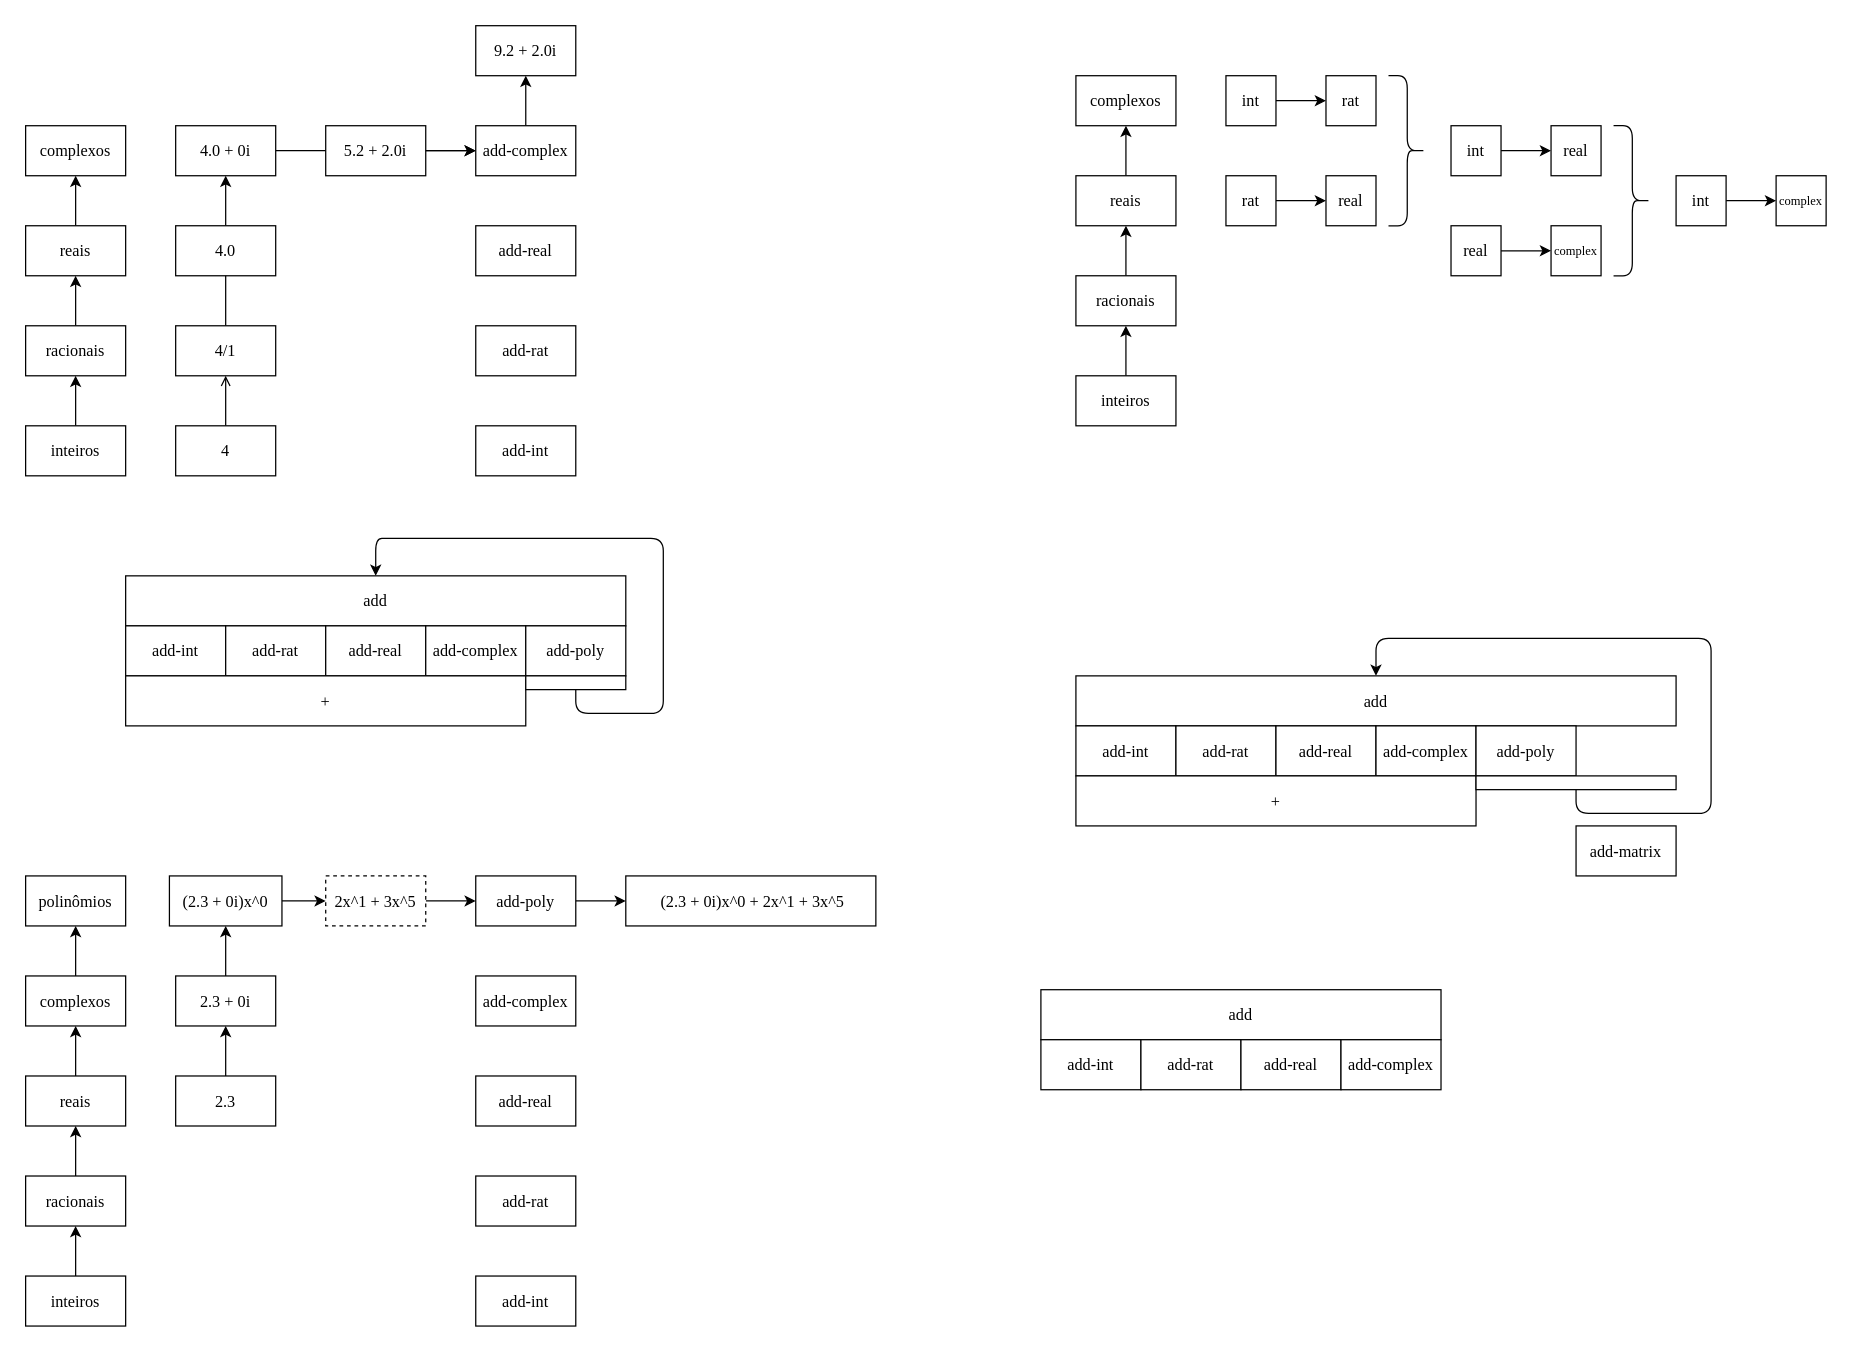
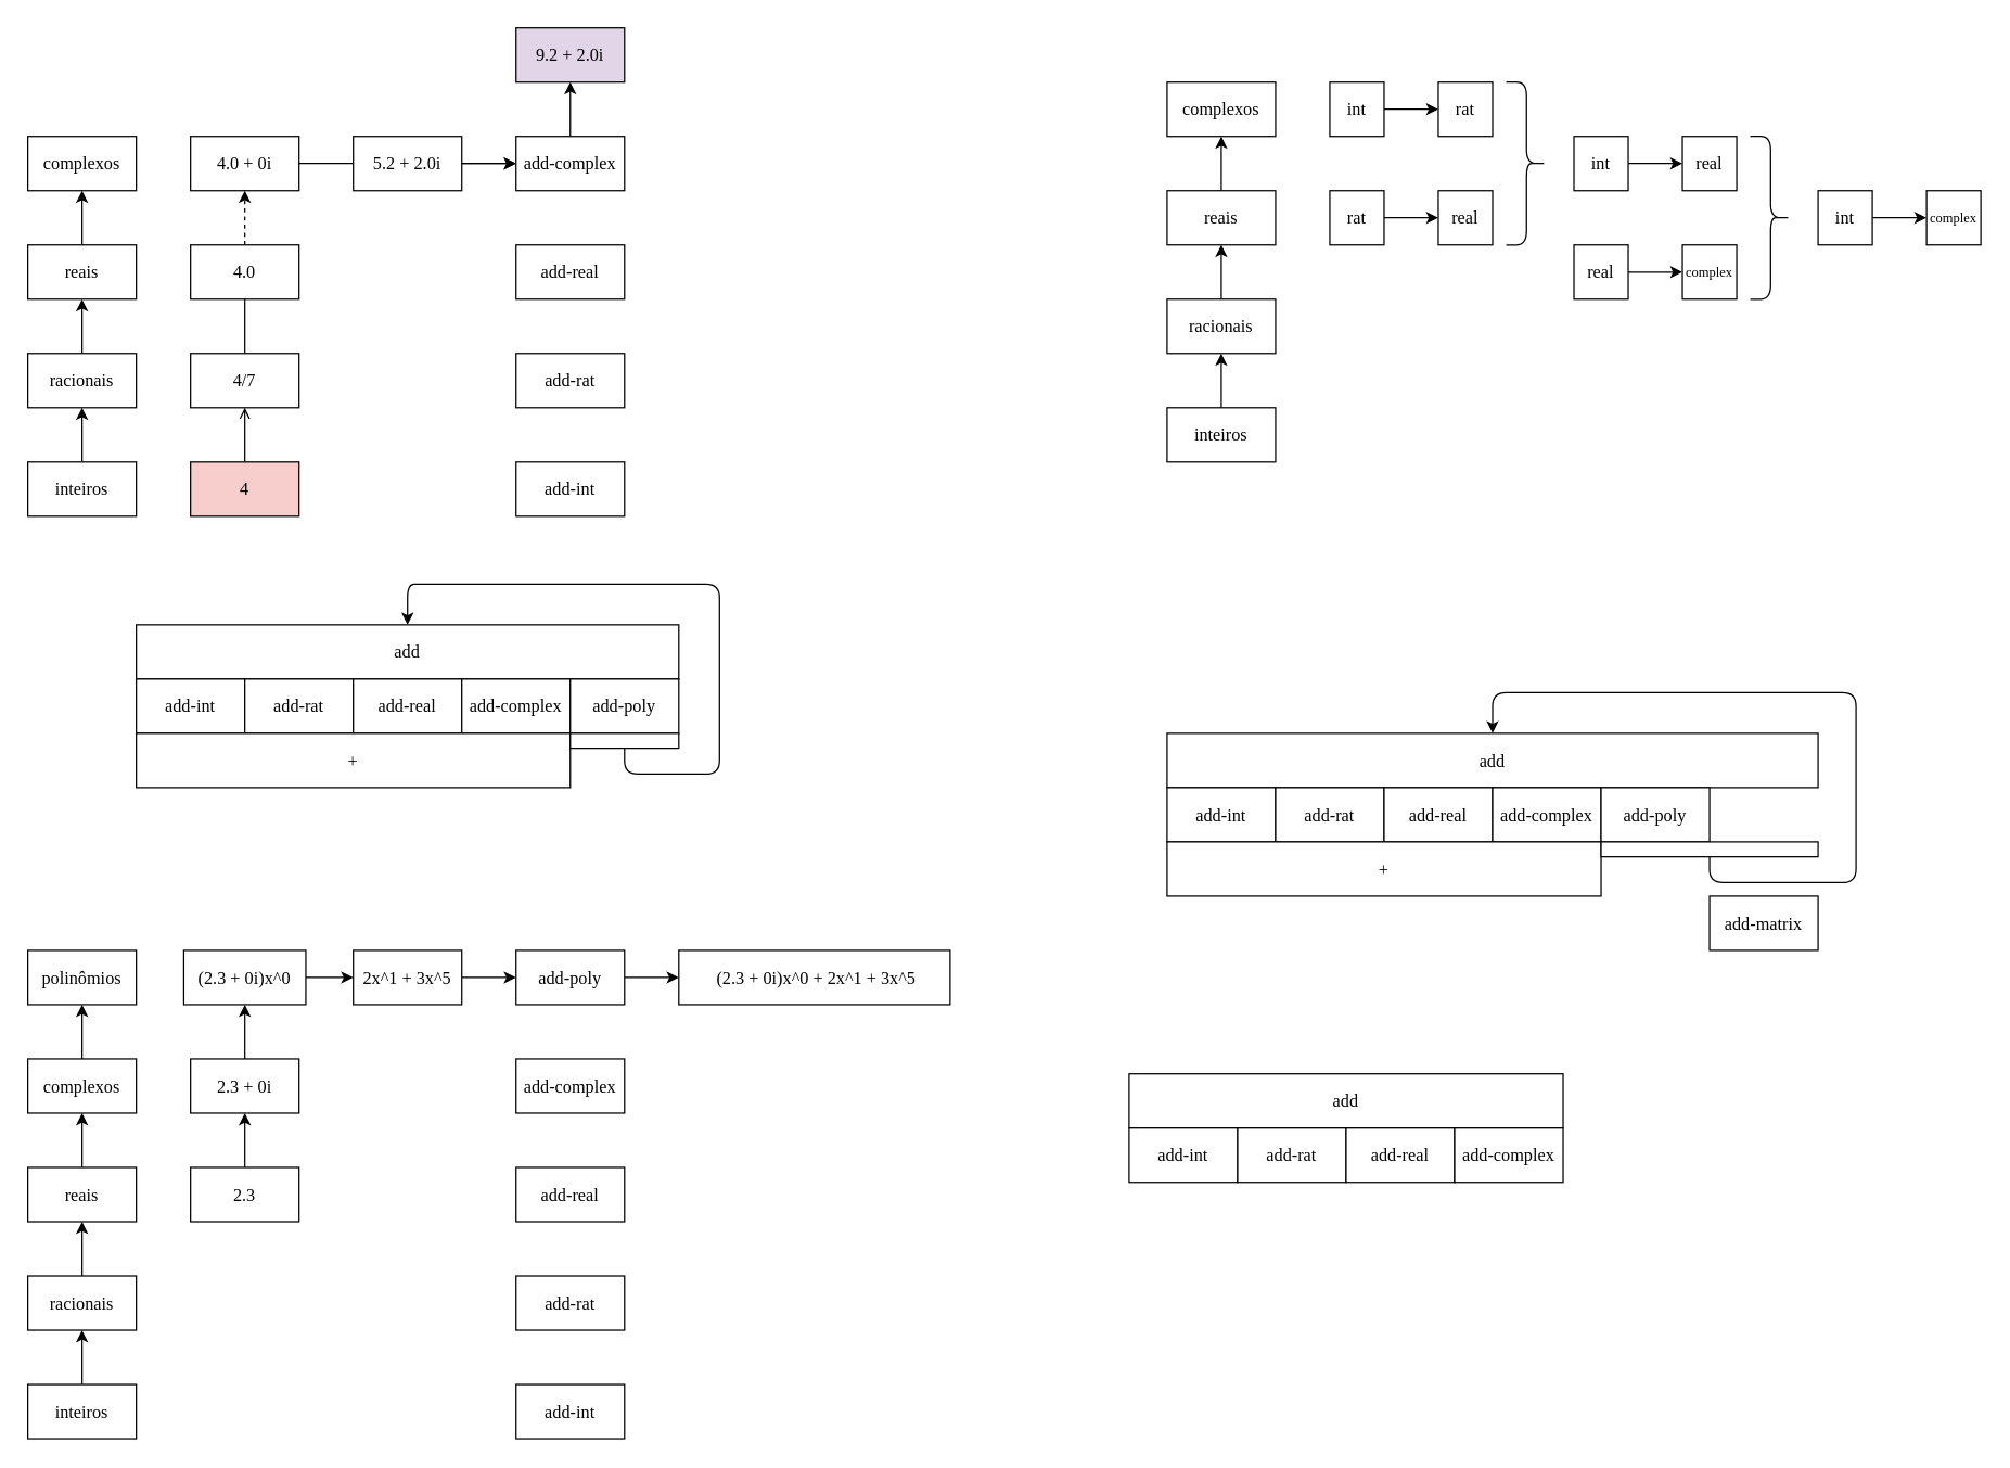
- <mxCell id="19" value="9.2 + 2.0i" style="rounded=0;whiteSpace=wrap;html=1;fontFamily=Tahoma;fontSize=13;fontStyle=0" parent="1" vertex="1"><mxGeometry x="380" y="20" width="80" height="40" as="geometry" /></mxCell>
+ <mxCell id="19" value="9.2 + 2.0i" style="rounded=0;whiteSpace=wrap;html=1;fontFamily=Tahoma;fontSize=13;fontStyle=0;fillColor=#e1d5e7;" parent="1" vertex="1"><mxGeometry x="380" y="20" width="80" height="40" as="geometry" /></mxCell>
- <mxCell id="4" style="edgeStyle=none;html=1;entryX=0.5;entryY=1;entryDx=0;entryDy=0;fontFamily=Tahoma;fontSize=13;fontStyle=0" parent="1" source="5" target="3" edge="1"><mxGeometry relative="1" as="geometry" /></mxCell>
+ <mxCell id="4" style="edgeStyle=none;html=1;entryX=0.5;entryY=1;entryDx=0;entryDy=0;fontFamily=Tahoma;fontSize=13;fontStyle=0;dashed=1;" parent="1" source="5" target="3" edge="1"><mxGeometry relative="1" as="geometry" /></mxCell>
- <mxCell id="7" value="4/1" style="rounded=0;whiteSpace=wrap;html=1;fontFamily=Tahoma;fontSize=13;fontStyle=0" parent="1" vertex="1"><mxGeometry x="140" y="260" width="80" height="40" as="geometry" /></mxCell>
+ <mxCell id="7" value="4/7" style="rounded=0;whiteSpace=wrap;html=1;fontFamily=Tahoma;fontSize=13;fontStyle=0" parent="1" vertex="1"><mxGeometry x="140" y="260" width="80" height="40" as="geometry" /></mxCell>
- <mxCell id="9" value="4" style="rounded=0;whiteSpace=wrap;html=1;fontFamily=Tahoma;fontSize=13;fontStyle=0" parent="1" vertex="1"><mxGeometry x="140" y="340" width="80" height="40" as="geometry" /></mxCell>
+ <mxCell id="9" value="4" style="rounded=0;whiteSpace=wrap;html=1;fontFamily=Tahoma;fontSize=13;fontStyle=0;fillColor=#f8cecc;" parent="1" vertex="1"><mxGeometry x="140" y="340" width="80" height="40" as="geometry" /></mxCell>
- <mxCell id="52" value="2x^1 + 3x^5" style="rounded=0;whiteSpace=wrap;html=1;fontFamily=Tahoma;fontSize=13;fontStyle=0;dashed=1;" parent="1" vertex="1"><mxGeometry x="260" y="700" width="80" height="40" as="geometry" /></mxCell>
+ <mxCell id="52" value="2x^1 + 3x^5" style="rounded=0;whiteSpace=wrap;html=1;fontFamily=Tahoma;fontSize=13;fontStyle=0" parent="1" vertex="1"><mxGeometry x="260" y="700" width="80" height="40" as="geometry" /></mxCell>
